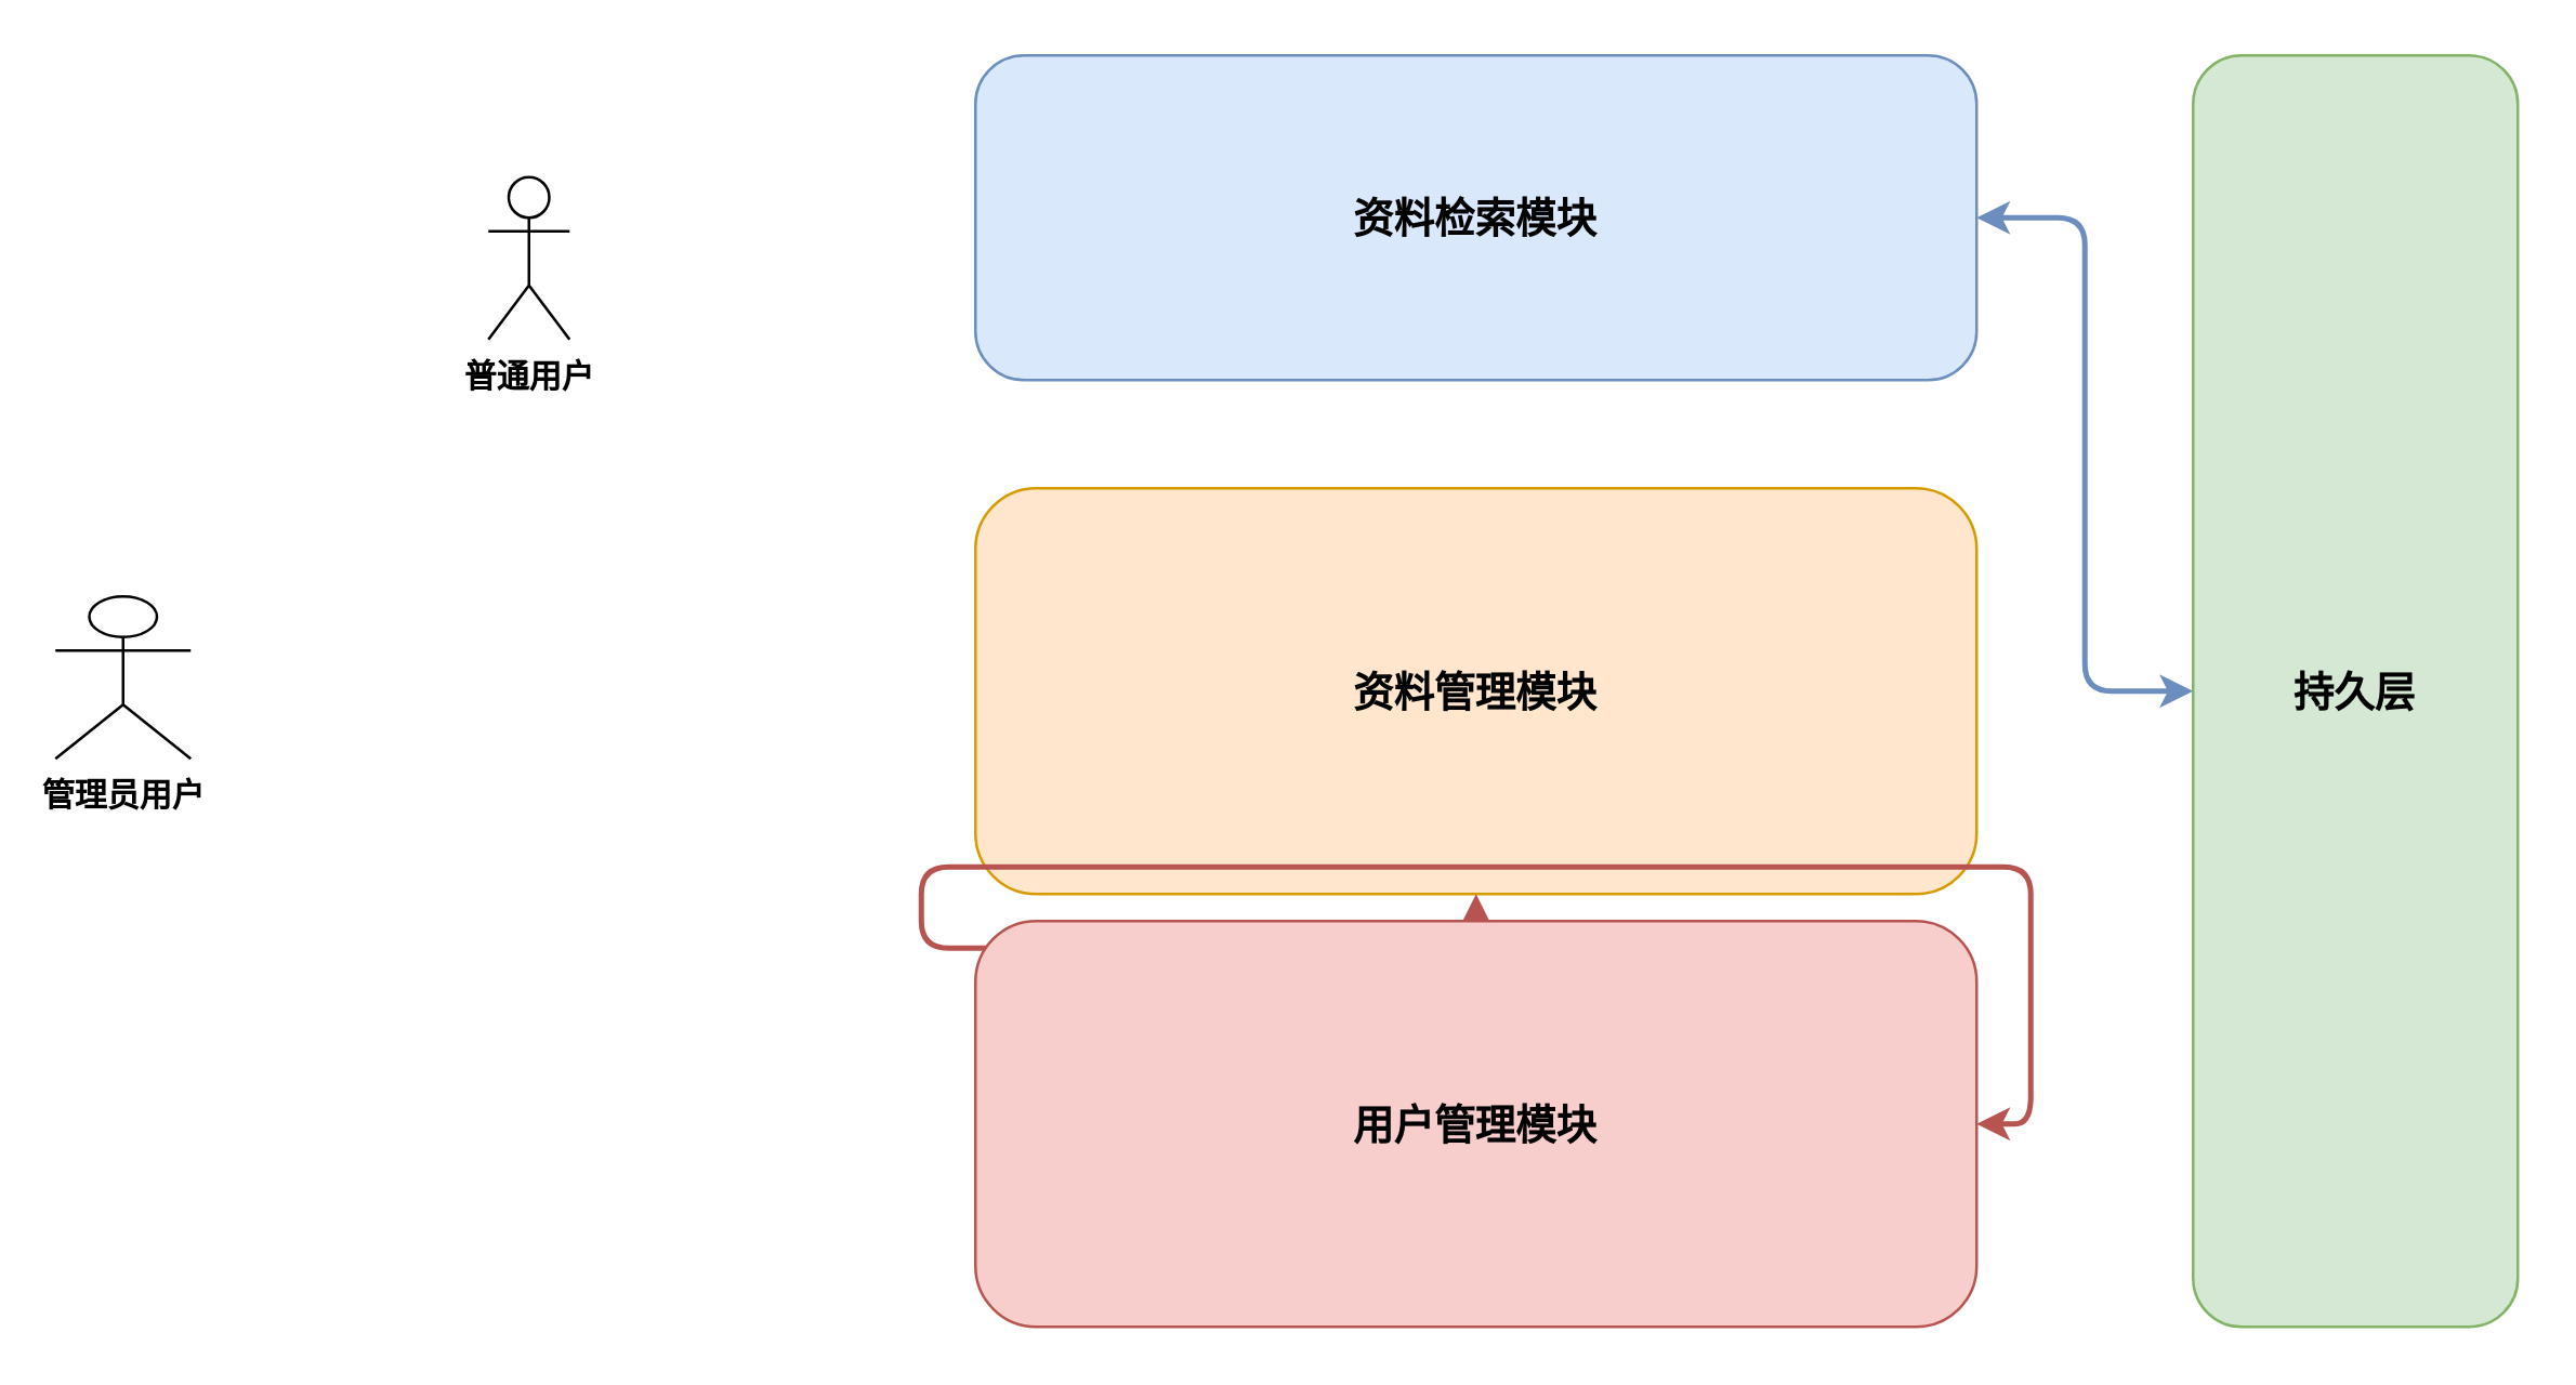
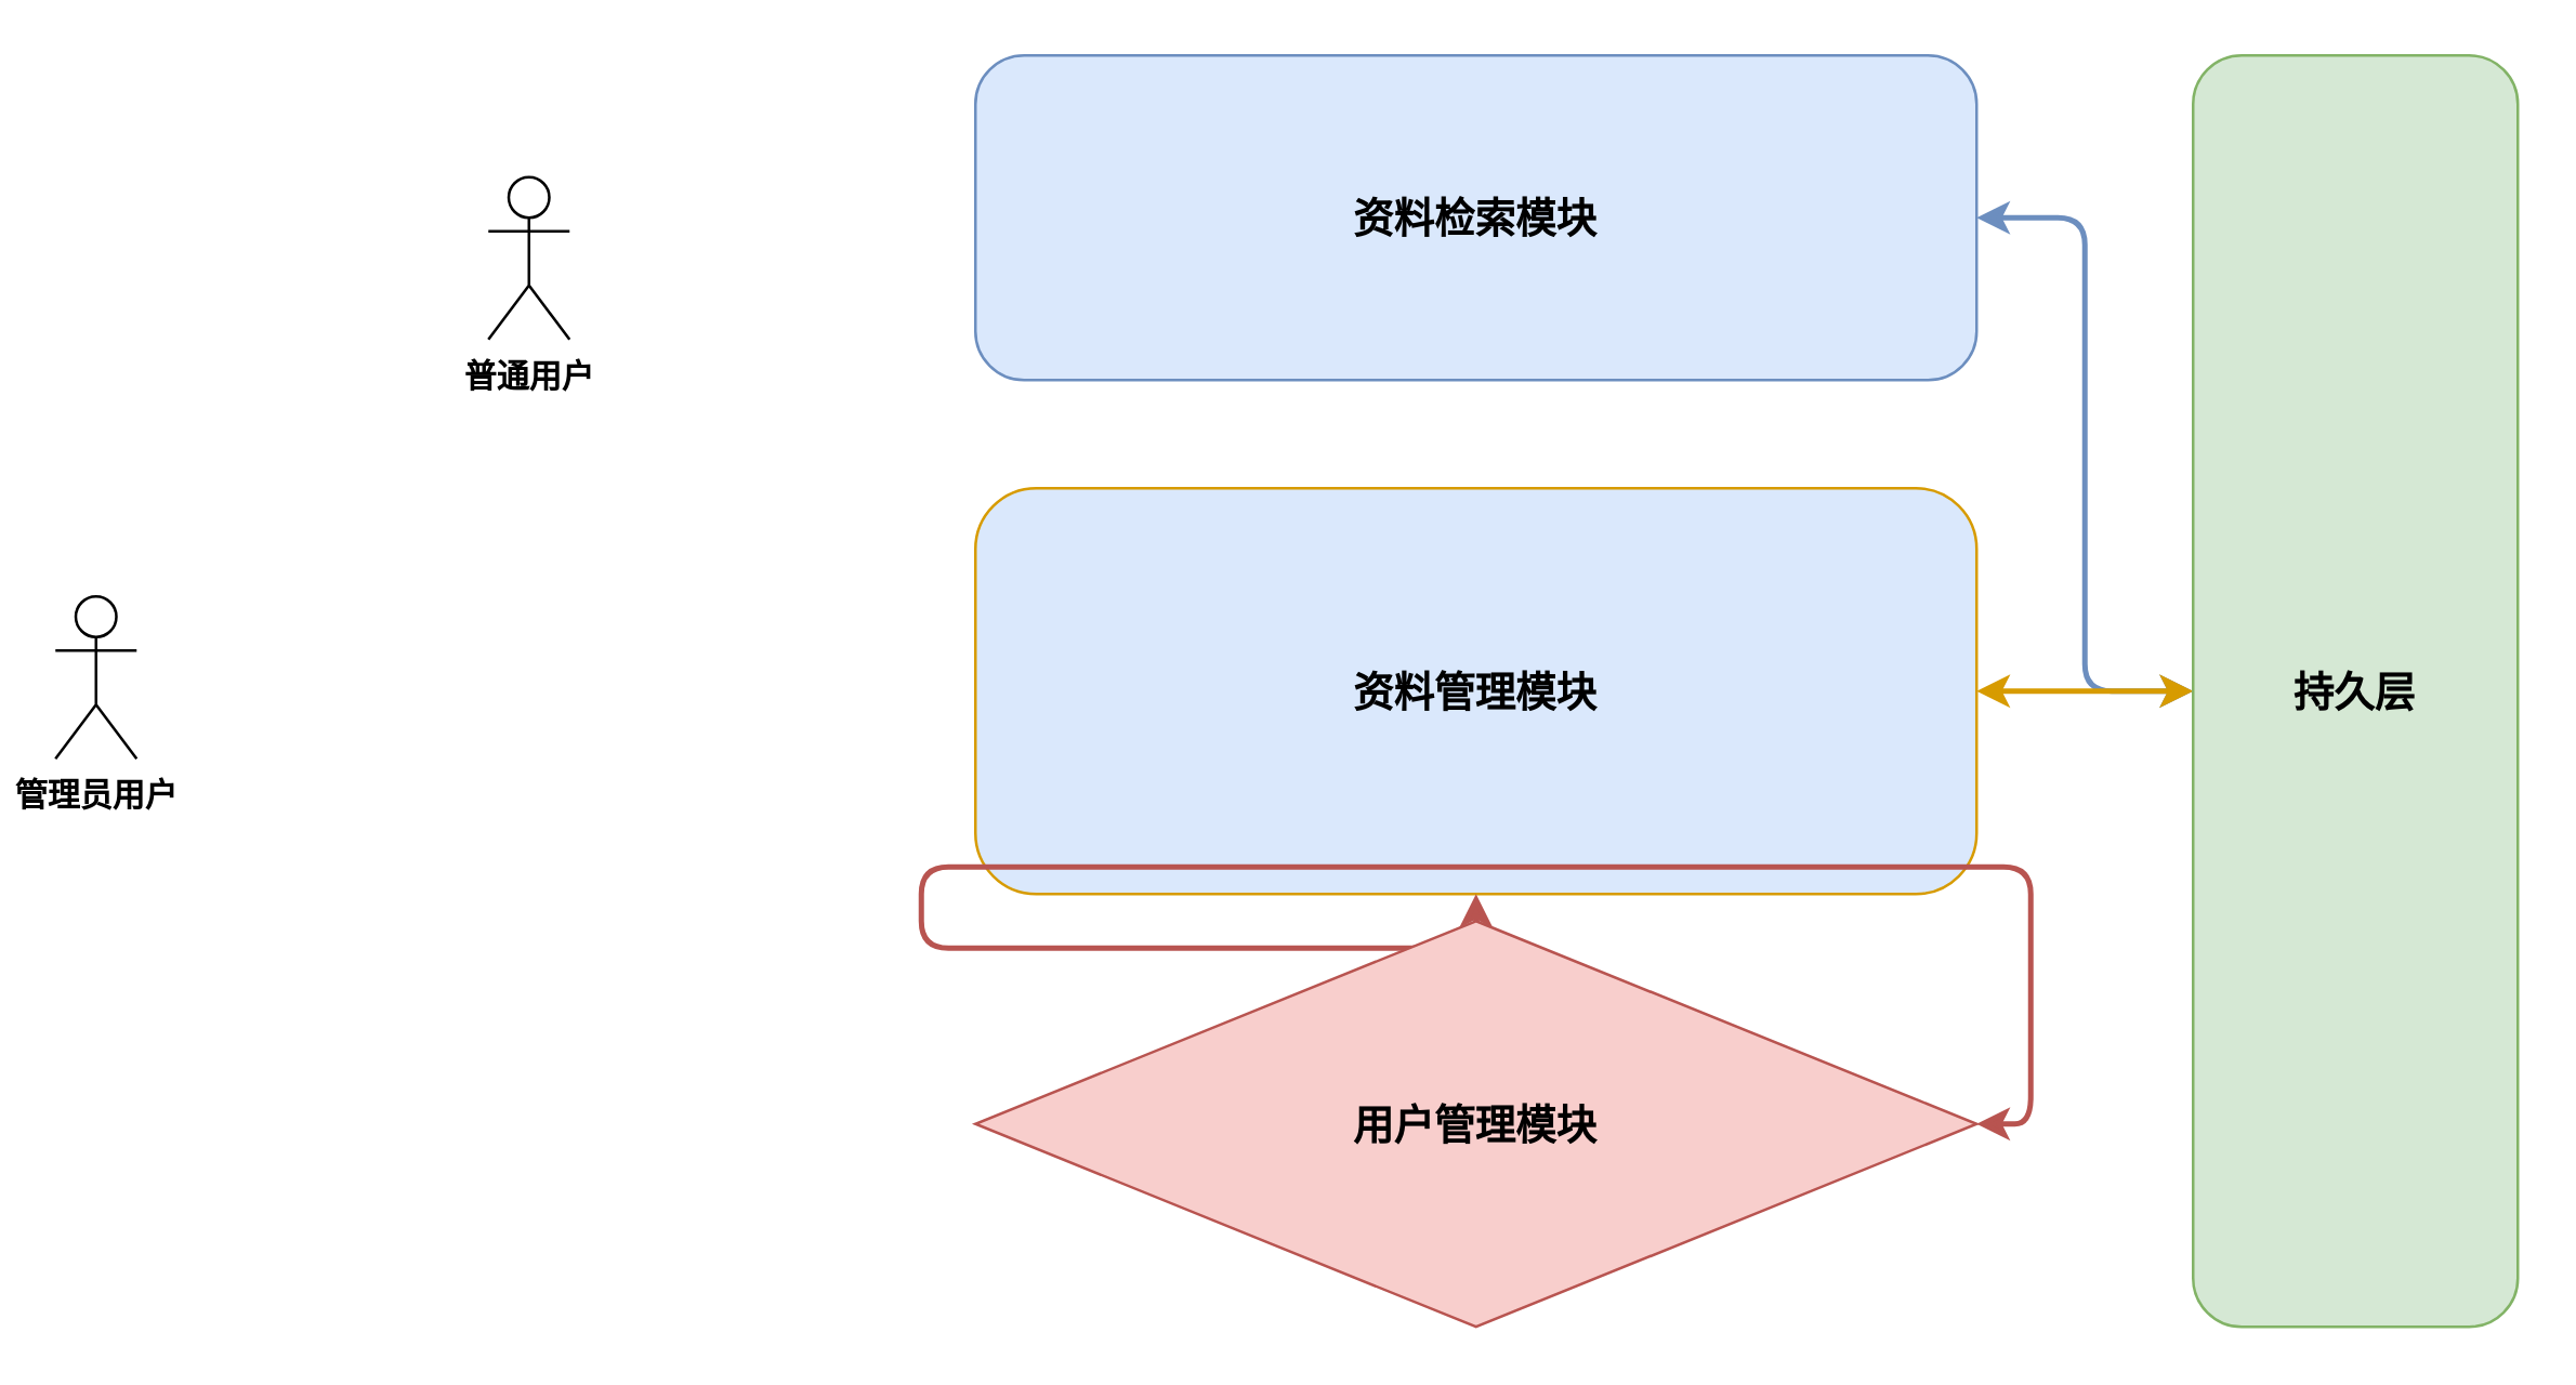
- <mxCell id="10" value="&lt;b&gt;管理员用户&lt;/b&gt;" style="shape=umlActor;verticalLabelPosition=bottom;verticalAlign=top;html=1;outlineConnect=0;" vertex="1" parent="1"><mxGeometry x="20" y="220" width="50" height="60" as="geometry" /></mxCell>
+ <mxCell id="10" value="&lt;b&gt;管理员用户&lt;/b&gt;" style="shape=umlActor;verticalLabelPosition=bottom;verticalAlign=top;html=1;outlineConnect=0;" vertex="1" parent="1"><mxGeometry x="20" y="220" width="30" height="60" as="geometry" /></mxCell>
- <mxCell id="5" value="&lt;font style=&quot;font-size: 15px&quot;&gt;&lt;b&gt;资料管理模块&lt;/b&gt;&lt;/font&gt;" style="rounded=1;whiteSpace=wrap;html=1;fillColor=#ffe6cc;strokeColor=#d79b00;" vertex="1" parent="1"><mxGeometry x="360" y="180" width="370" height="150" as="geometry" /></mxCell>
+ <mxCell id="5" value="&lt;font style=&quot;font-size: 15px&quot;&gt;&lt;b&gt;资料管理模块&lt;/b&gt;&lt;/font&gt;" style="rounded=1;whiteSpace=wrap;html=1;fillColor=#dae8fc;strokeColor=#d79b00;" vertex="1" parent="1"><mxGeometry x="360" y="180" width="370" height="150" as="geometry" /></mxCell>
+ <mxCell id="4" style="edgeStyle=orthogonalEdgeStyle;rounded=1;orthogonalLoop=1;jettySize=auto;html=1;exitX=1;exitY=0.5;exitDx=0;exitDy=0;entryX=0;entryY=0.5;entryDx=0;entryDy=0;strokeWidth=2;fillColor=#ffe6cc;strokeColor=#d79b00;startArrow=classic;startFill=1;" edge="1" parent="1" source="5" target="6"><mxGeometry relative="1" as="geometry" /></mxCell>
- <mxCell id="8" value="&lt;font style=&quot;font-size: 15px&quot;&gt;&lt;b&gt;用户管理模块&lt;/b&gt;&lt;/font&gt;" style="rounded=1;whiteSpace=wrap;html=1;fillColor=#f8cecc;strokeColor=#b85450;" vertex="1" parent="1"><mxGeometry x="360" y="340" width="370" height="150" as="geometry" /></mxCell>
+ <mxCell id="8" value="&lt;font style=&quot;font-size: 15px&quot;&gt;&lt;b&gt;用户管理模块&lt;/b&gt;&lt;/font&gt;" style="rhombus;whiteSpace=wrap;html=1;fillColor=#f8cecc;strokeColor=#b85450;" vertex="1" parent="1"><mxGeometry x="360" y="340" width="370" height="150" as="geometry" /></mxCell>
